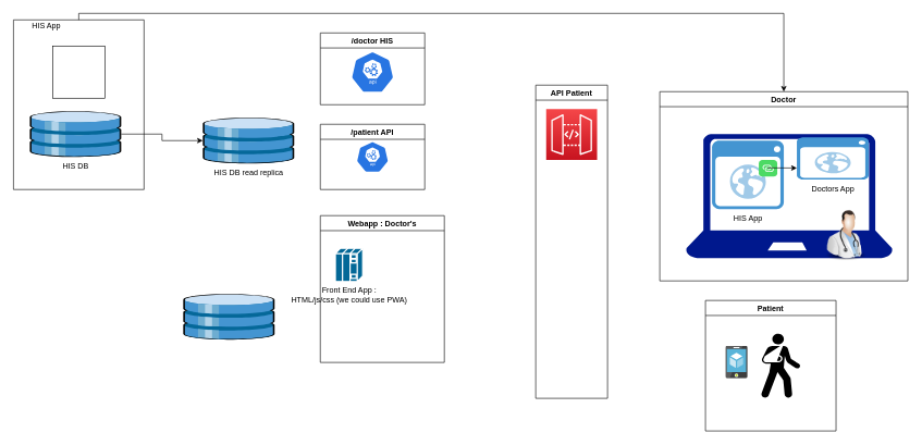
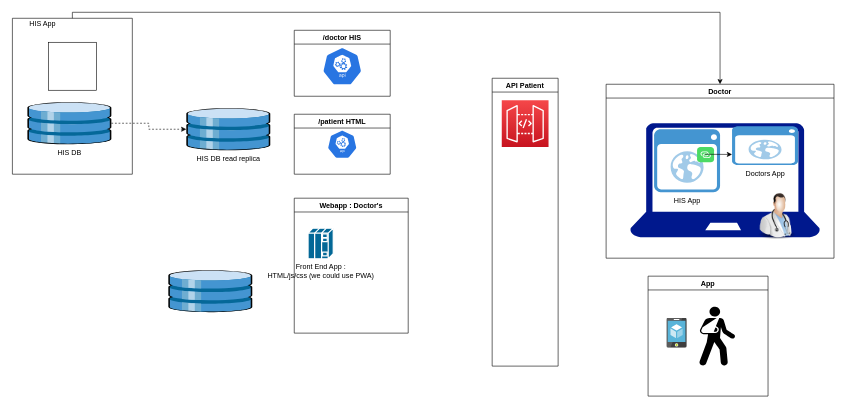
- <mxCell id="11" value="/patient API" style="swimlane;" vertex="1" parent="1"><mxGeometry x="490" y="190" width="160" height="100" as="geometry" /></mxCell>
+ <mxCell id="11" value="/patient HTML" style="swimlane;" vertex="1" parent="1"><mxGeometry x="490" y="190" width="160" height="100" as="geometry" /></mxCell>
- <mxCell id="7" value="" style="edgeStyle=orthogonalEdgeStyle;rounded=0;orthogonalLoop=1;jettySize=auto;html=1;" edge="1" parent="1" source="6" target="8"><mxGeometry relative="1" as="geometry" /></mxCell>
+ <mxCell id="7" value="" style="edgeStyle=orthogonalEdgeStyle;rounded=0;orthogonalLoop=1;jettySize=auto;html=1;dashed=1;" edge="1" parent="1" source="6" target="8"><mxGeometry relative="1" as="geometry" /></mxCell>
- <mxCell id="24" value="Patient" style="swimlane;startSize=23;" vertex="1" parent="1"><mxGeometry x="1080" y="460" width="200" height="200" as="geometry" /></mxCell>
+ <mxCell id="24" value="App" style="swimlane;startSize=23;" vertex="1" parent="1"><mxGeometry x="1080" y="460" width="200" height="200" as="geometry" /></mxCell>
